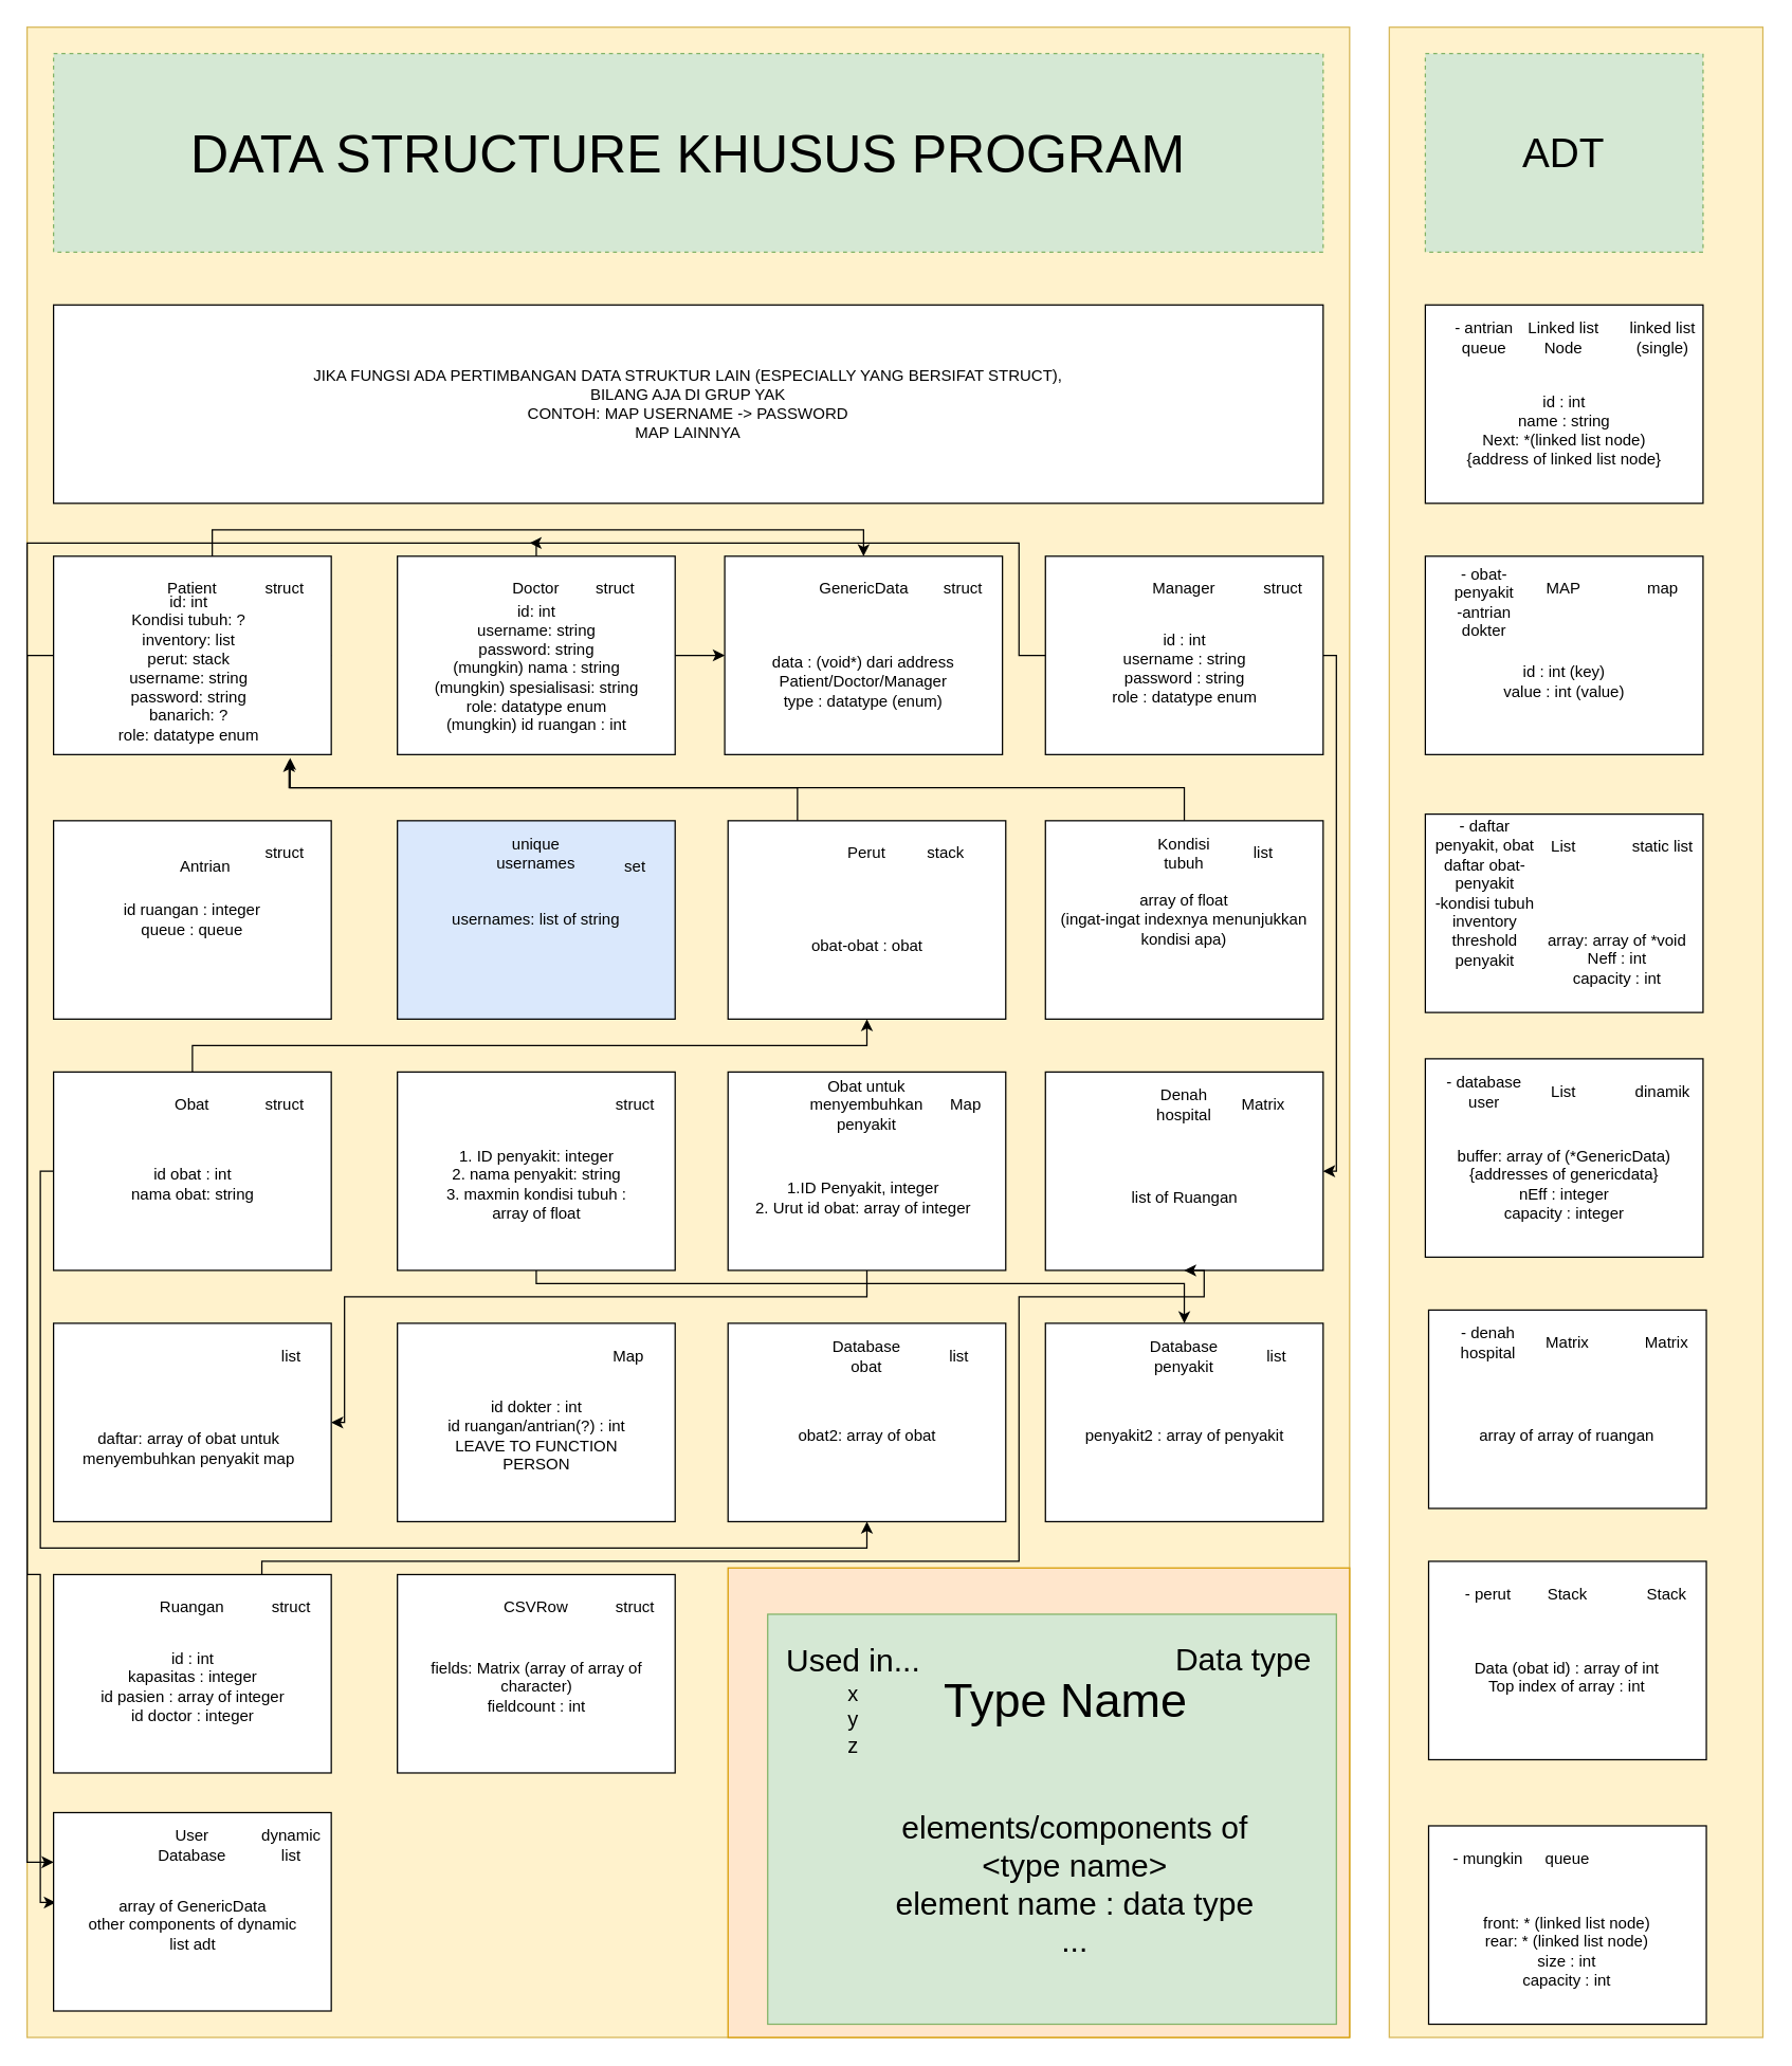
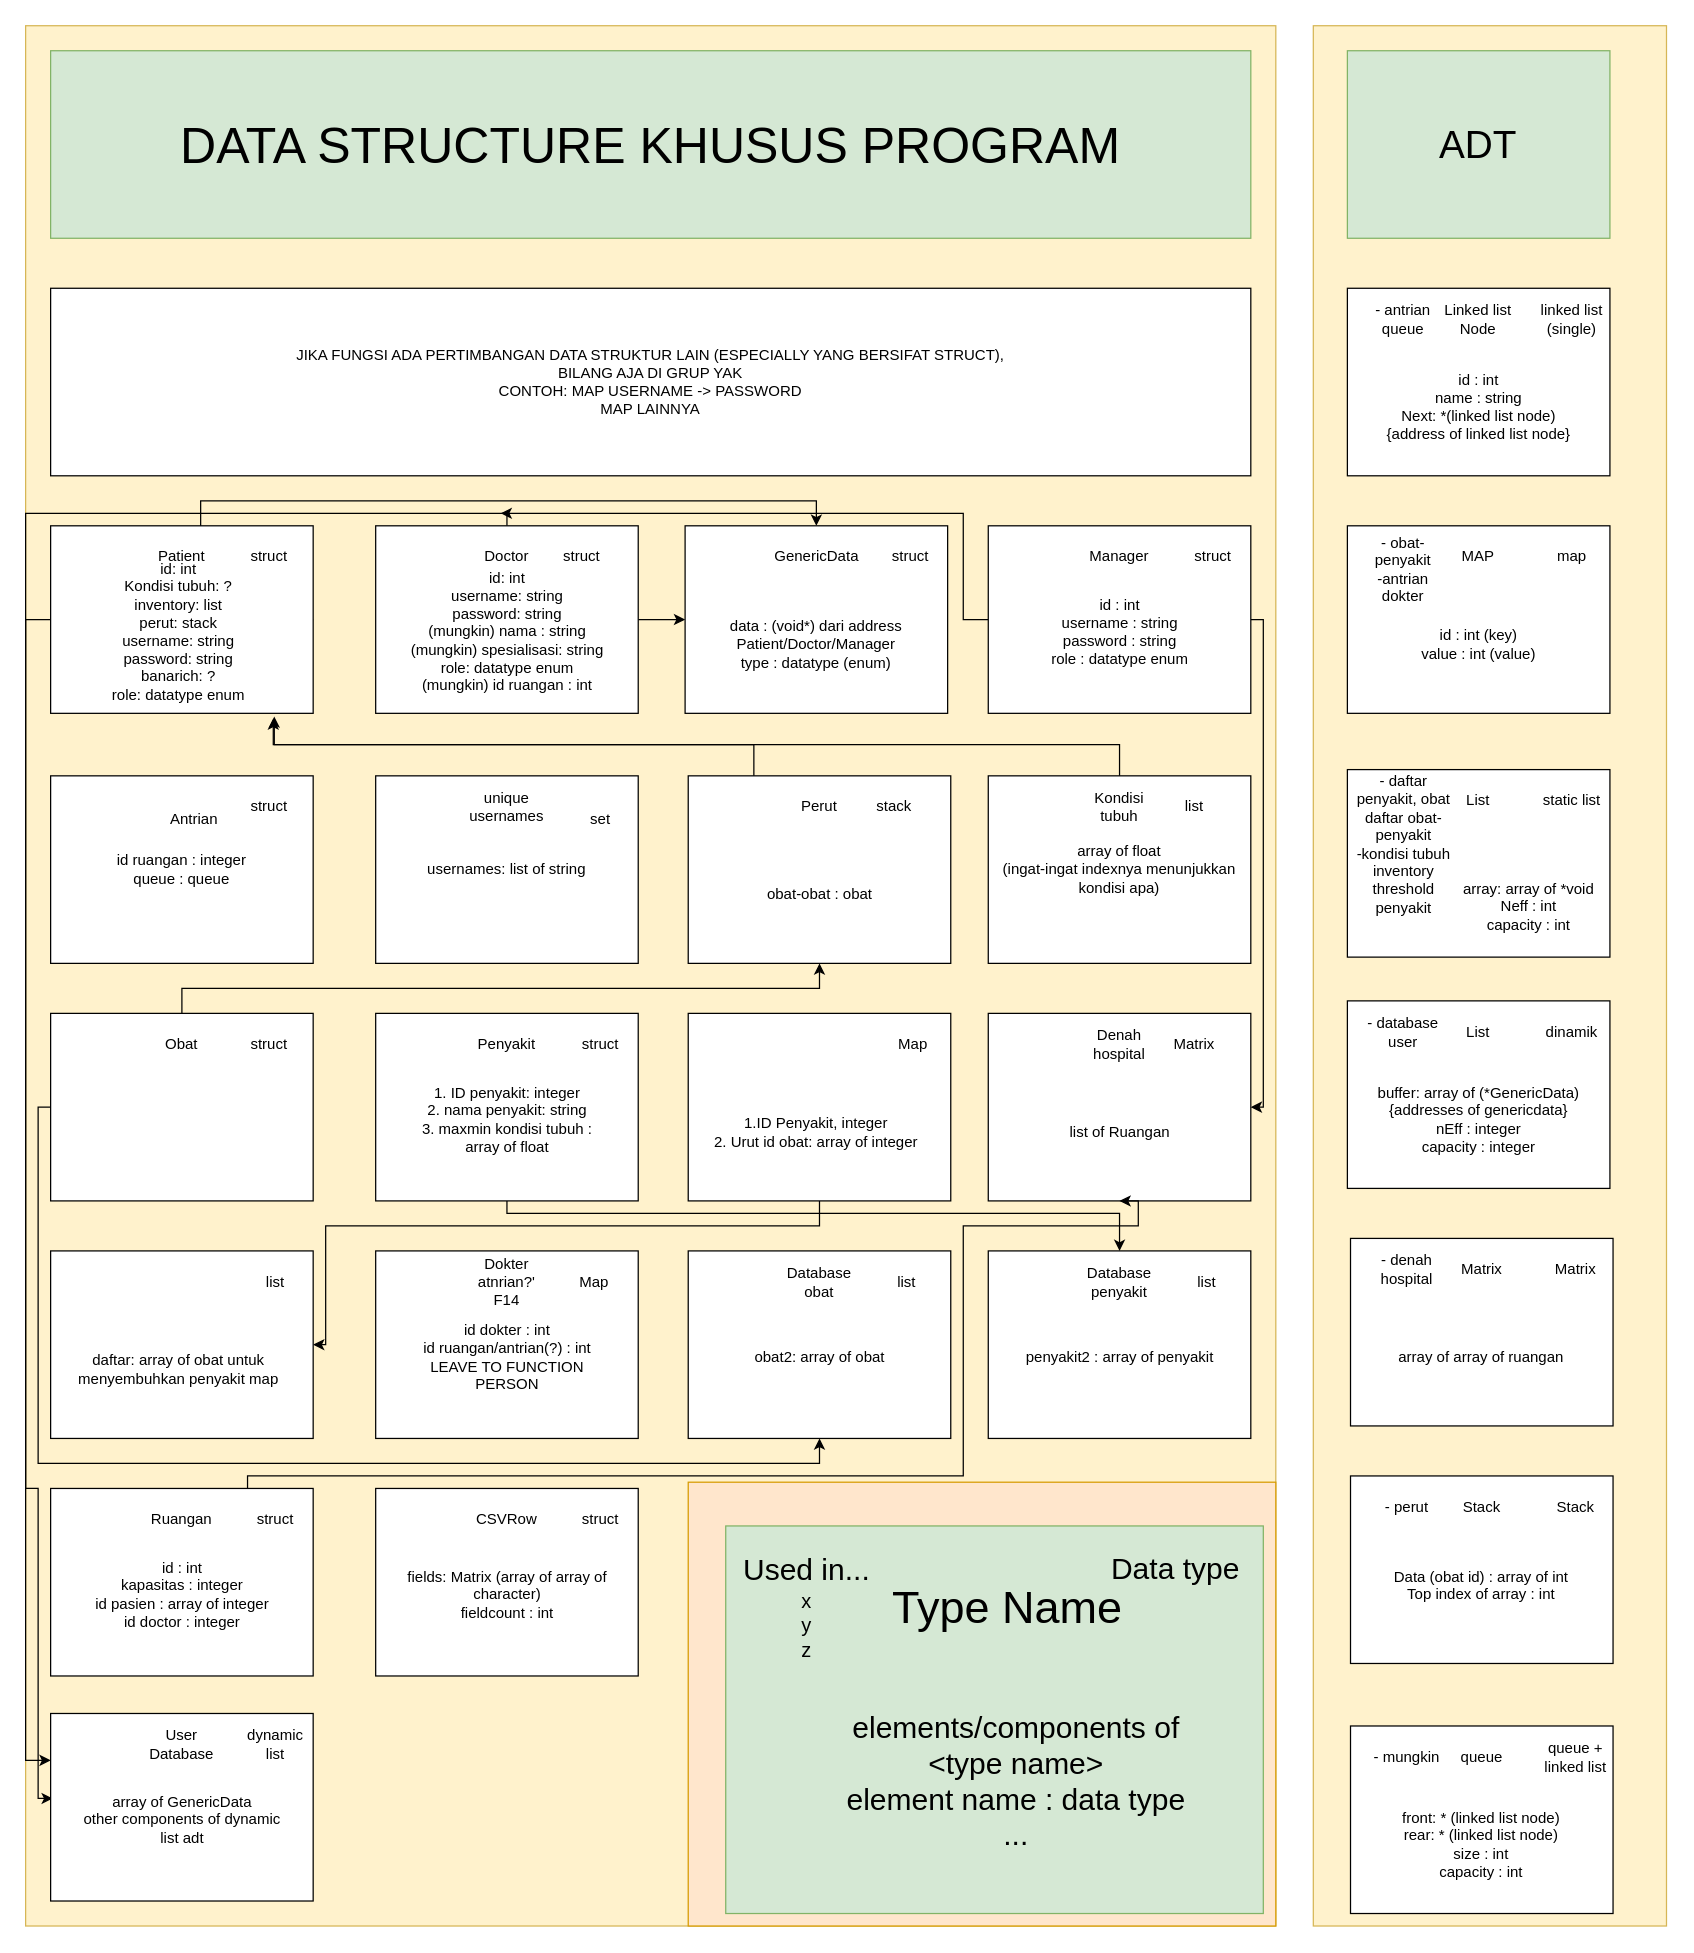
- <mxCell id="63" value="DATA STRUCTURE KHUSUS PROGRAM" style="rounded=0;whiteSpace=wrap;html=1;fillColor=#d5e8d4;strokeColor=#82b366;fontSize=40;dashed=1;" parent="1" vertex="1"><mxGeometry x="40" y="40" width="960" height="150" as="geometry" /></mxCell>
+ <mxCell id="63" value="DATA STRUCTURE KHUSUS PROGRAM" style="rounded=0;whiteSpace=wrap;html=1;fillColor=#d5e8d4;strokeColor=#82b366;fontSize=40;" parent="1" vertex="1"><mxGeometry x="40" y="40" width="960" height="150" as="geometry" /></mxCell>
- <mxCell id="123" value="ADT" style="rounded=0;whiteSpace=wrap;html=1;labelBackgroundColor=none;fillColor=#d5e8d4;strokeColor=#82b366;fontSize=31;dashed=1;" parent="1" vertex="1"><mxGeometry x="1077.25" y="40" width="210" height="150" as="geometry" /></mxCell>
+ <mxCell id="123" value="ADT" style="rounded=0;whiteSpace=wrap;html=1;labelBackgroundColor=none;fillColor=#d5e8d4;strokeColor=#82b366;fontSize=31;" parent="1" vertex="1"><mxGeometry x="1077.25" y="40" width="210" height="150" as="geometry" /></mxCell>
- <mxCell id="18" value="usernames: list of string" style="rounded=0;whiteSpace=wrap;html=1;fillColor=#dae8fc;" parent="1" vertex="1"><mxGeometry x="300" y="620" width="210" height="150" as="geometry" /></mxCell>
+ <mxCell id="18" value="usernames: list of string" style="rounded=0;whiteSpace=wrap;html=1;" parent="1" vertex="1"><mxGeometry x="300" y="620" width="210" height="150" as="geometry" /></mxCell>
+ <mxCell id="30" value="Penyakit" style="text;html=1;align=center;verticalAlign=middle;whiteSpace=wrap;rounded=0;" parent="1" vertex="1"><mxGeometry x="375" y="820" width="60" height="30" as="geometry" /></mxCell>
- <mxCell id="33" value="Obat untuk menyembuhkan penyakit" style="text;html=1;align=center;verticalAlign=middle;whiteSpace=wrap;rounded=0;" parent="1" vertex="1"><mxGeometry x="625" y="820" width="60" height="30" as="geometry" /></mxCell>
- <mxCell id="58" value="&lt;div&gt;id obat : int&lt;/div&gt;&lt;div&gt;nama obat: string&lt;/div&gt;" style="text;html=1;align=center;verticalAlign=middle;whiteSpace=wrap;rounded=0;" parent="1" vertex="1"><mxGeometry x="62.5" y="850" width="165" height="90" as="geometry" /></mxCell>
+ <mxCell id="66" value="&lt;div&gt;Dokter atnrian?'&lt;/div&gt;&lt;div&gt;F14&lt;/div&gt;" style="text;html=1;align=center;verticalAlign=middle;whiteSpace=wrap;rounded=0;" parent="1" vertex="1"><mxGeometry x="375" y="1010" width="60" height="30" as="geometry" /></mxCell>
+ <mxCell id="100" value="queue + linked list" style="text;html=1;align=center;verticalAlign=middle;whiteSpace=wrap;rounded=0;" parent="1" vertex="1"><mxGeometry x="1229.75" y="1390" width="60" height="30" as="geometry" /></mxCell>
